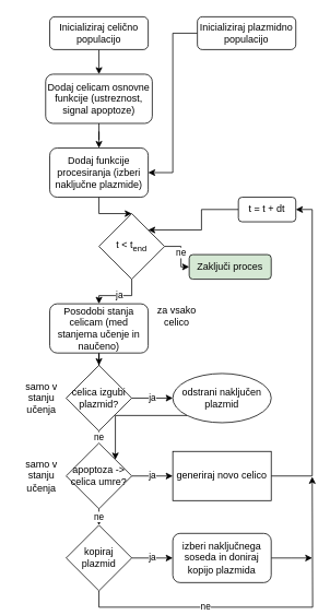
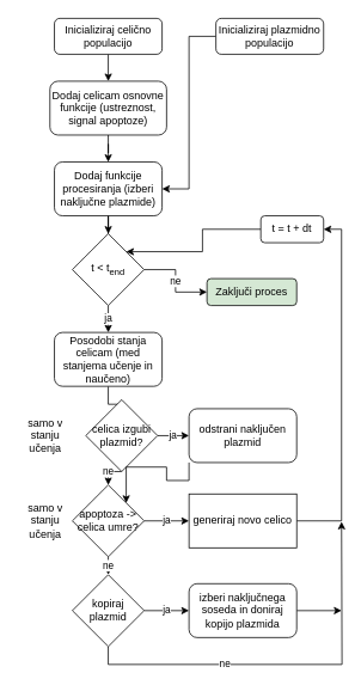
- <mxCell id="12" value="t &amp;lt; t&lt;sub&gt;end&lt;/sub&gt;" style="rhombus;whiteSpace=wrap;html=1;rounded=0;" parent="1" vertex="1"><mxGeometry x="120" y="260" width="80" height="80" as="geometry" /></mxCell>
+ <mxCell id="12" value="t &amp;lt; t&lt;sub&gt;end&lt;/sub&gt;" style="rhombus;whiteSpace=wrap;html=1;rounded=0;" parent="1" vertex="1"><mxGeometry x="80" y="260" width="80" height="80" as="geometry" /></mxCell>
- <mxCell id="16" value="za vsako celico" style="text;html=1;strokeColor=none;fillColor=none;align=center;verticalAlign=middle;whiteSpace=wrap;rounded=0;" parent="1" vertex="1"><mxGeometry x="185" y="370" width="60" height="30" as="geometry" /></mxCell>
- <mxCell id="19" value="celica izgubi plazmid?" style="rhombus;whiteSpace=wrap;html=1;rounded=0;" parent="1" vertex="1"><mxGeometry x="80" y="445" width="80" height="80" as="geometry" /></mxCell>
+ <mxCell id="19" value="celica izgubi plazmid?" style="rhombus;whiteSpace=wrap;html=1;rounded=0;" parent="1" vertex="1"><mxGeometry x="95" y="445" width="80" height="80" as="geometry" /></mxCell>
- <mxCell id="21" value="odstrani naključen plazmid" style="ellipse;whiteSpace=wrap;html=1;" parent="1" vertex="1"><mxGeometry x="210" y="455" width="120" height="60" as="geometry" /></mxCell>
+ <mxCell id="21" value="odstrani naključen plazmid" style="rounded=1;whiteSpace=wrap;html=1;" parent="1" vertex="1"><mxGeometry x="210" y="455" width="120" height="60" as="geometry" /></mxCell>
